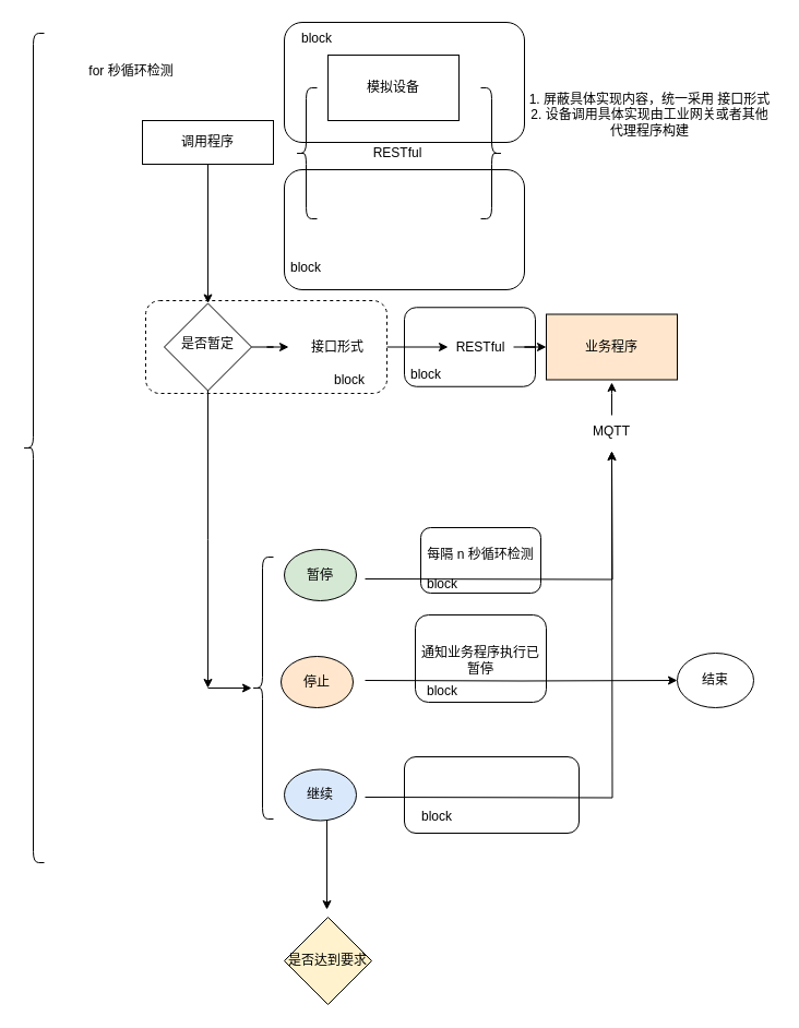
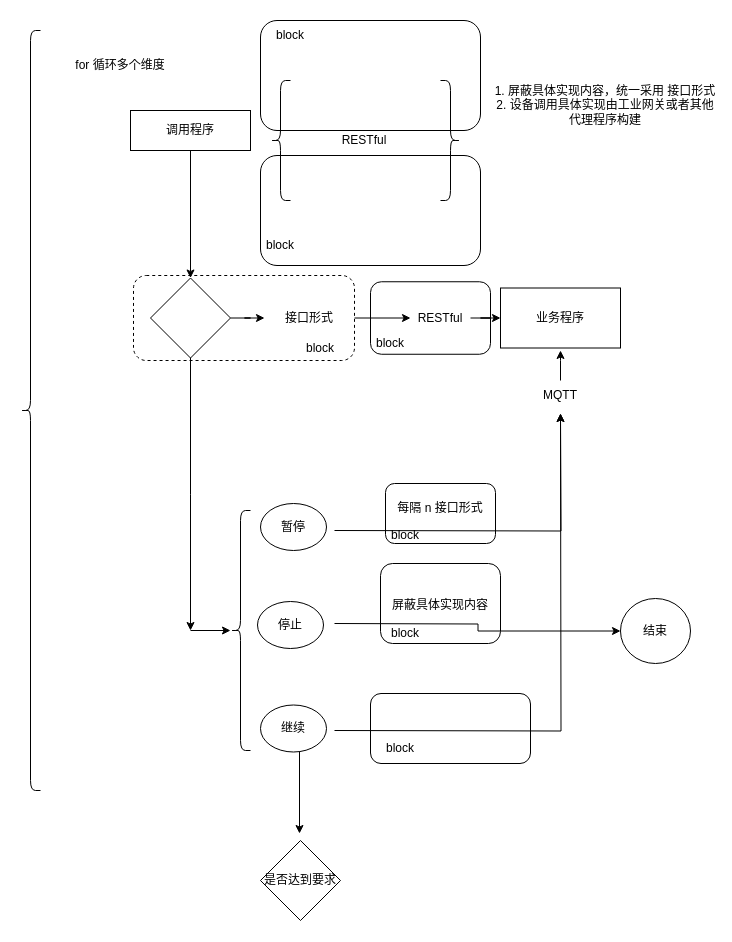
- <mxCell id="48" value="for 秒循环检测" style="text;html=1;strokeColor=none;fillColor=none;align=center;verticalAlign=middle;whiteSpace=wrap;rounded=0;" vertex="1" parent="1"><mxGeometry x="60" y="50" width="120" height="30" as="geometry" /></mxCell>
+ <mxCell id="48" value="for 循环多个维度" style="text;html=1;strokeColor=none;fillColor=none;align=center;verticalAlign=middle;whiteSpace=wrap;rounded=0;" vertex="1" parent="1"><mxGeometry x="60" y="50" width="120" height="30" as="geometry" /></mxCell>
- <mxCell id="12" value="模拟设备" style="rounded=0;whiteSpace=wrap;html=1;" vertex="1" parent="1"><mxGeometry x="300" y="50" width="120" height="60" as="geometry" /></mxCell>
- <mxCell id="15" value="1. 屏蔽具体实现内容，统一采用 接口形式&lt;br&gt;2. 设备调用具体实现由工业网关或者其他代理程序构建" style="text;html=1;strokeColor=none;fillColor=none;align=center;verticalAlign=middle;whiteSpace=wrap;rounded=0;" vertex="1" parent="1"><mxGeometry x="480" y="40" width="230" height="130" as="geometry" /></mxCell>
+ <mxCell id="15" value="1. 屏蔽具体实现内容，统一采用 接口形式&lt;br&gt;2. 设备调用具体实现由工业网关或者其他代理程序构建" style="text;html=1;strokeColor=none;fillColor=none;align=center;verticalAlign=middle;whiteSpace=wrap;rounded=0;" vertex="1" parent="1"><mxGeometry x="490" y="40" width="230" height="130" as="geometry" /></mxCell>
- <mxCell id="19" value="是否暂定" style="text;html=1;strokeColor=none;fillColor=none;align=center;verticalAlign=middle;whiteSpace=wrap;rounded=0;" vertex="1" parent="1"><mxGeometry x="160" y="300" width="60" height="30" as="geometry" /></mxCell>
- <mxCell id="24" value="业务程序" style="rounded=0;whiteSpace=wrap;html=1;fillColor=#ffe6cc;" vertex="1" parent="1"><mxGeometry x="500" y="287.5" width="120" height="60" as="geometry" /></mxCell>
+ <mxCell id="24" value="业务程序" style="rounded=0;whiteSpace=wrap;html=1;" vertex="1" parent="1"><mxGeometry x="500" y="287.5" width="120" height="60" as="geometry" /></mxCell>
- <mxCell id="26" value="每隔 n 秒循环检测" style="text;html=1;strokeColor=none;fillColor=none;align=center;verticalAlign=middle;whiteSpace=wrap;rounded=0;" vertex="1" parent="1"><mxGeometry x="380" y="493" width="120" height="30" as="geometry" /></mxCell>
+ <mxCell id="26" value="每隔 n 接口形式" style="text;html=1;strokeColor=none;fillColor=none;align=center;verticalAlign=middle;whiteSpace=wrap;rounded=0;" vertex="1" parent="1"><mxGeometry x="380" y="493" width="120" height="30" as="geometry" /></mxCell>
- <mxCell id="42" value="暂停" style="ellipse;whiteSpace=wrap;html=1;fillColor=#d5e8d4;" vertex="1" parent="1"><mxGeometry x="260" y="503" width="66" height="47" as="geometry" /></mxCell>
+ <mxCell id="42" value="暂停" style="ellipse;whiteSpace=wrap;html=1;" vertex="1" parent="1"><mxGeometry x="260" y="503" width="66" height="47" as="geometry" /></mxCell>
- <mxCell id="33" value="通知业务程序执行已暂停" style="text;html=1;strokeColor=none;fillColor=none;align=center;verticalAlign=middle;whiteSpace=wrap;rounded=0;" vertex="1" parent="1"><mxGeometry x="380" y="590" width="120" height="30" as="geometry" /></mxCell>
+ <mxCell id="33" value="屏蔽具体实现内容" style="text;html=1;strokeColor=none;fillColor=none;align=center;verticalAlign=middle;whiteSpace=wrap;rounded=0;" vertex="1" parent="1"><mxGeometry x="380" y="590" width="120" height="30" as="geometry" /></mxCell>
- <mxCell id="28" value="结束" style="ellipse;whiteSpace=wrap;html=1;" vertex="1" parent="1"><mxGeometry x="620" y="598" width="70" height="50" as="geometry" /></mxCell>
+ <mxCell id="28" value="结束" style="ellipse;whiteSpace=wrap;html=1;" vertex="1" parent="1"><mxGeometry x="620" y="598" width="70" height="65" as="geometry" /></mxCell>
- <mxCell id="43" value="停止" style="ellipse;whiteSpace=wrap;html=1;fillColor=#ffe6cc;" vertex="1" parent="1"><mxGeometry x="257" y="601" width="66" height="47" as="geometry" /></mxCell>
+ <mxCell id="43" value="停止" style="ellipse;whiteSpace=wrap;html=1;" vertex="1" parent="1"><mxGeometry x="257" y="601" width="66" height="47" as="geometry" /></mxCell>
- <mxCell id="44" value="继续" style="ellipse;whiteSpace=wrap;html=1;fillColor=#dae8fc;" vertex="1" parent="1"><mxGeometry x="260" y="704.5" width="66" height="47" as="geometry" /></mxCell>
+ <mxCell id="44" value="继续" style="ellipse;whiteSpace=wrap;html=1;" vertex="1" parent="1"><mxGeometry x="260" y="704.5" width="66" height="47" as="geometry" /></mxCell>
- <mxCell id="46" value="是否达到要求" style="rhombus;whiteSpace=wrap;html=1;fillColor=#fff2cc;" vertex="1" parent="1"><mxGeometry x="260" y="840" width="80" height="80" as="geometry" /></mxCell>
+ <mxCell id="46" value="是否达到要求" style="rhombus;whiteSpace=wrap;html=1;" vertex="1" parent="1"><mxGeometry x="260" y="840" width="80" height="80" as="geometry" /></mxCell>
